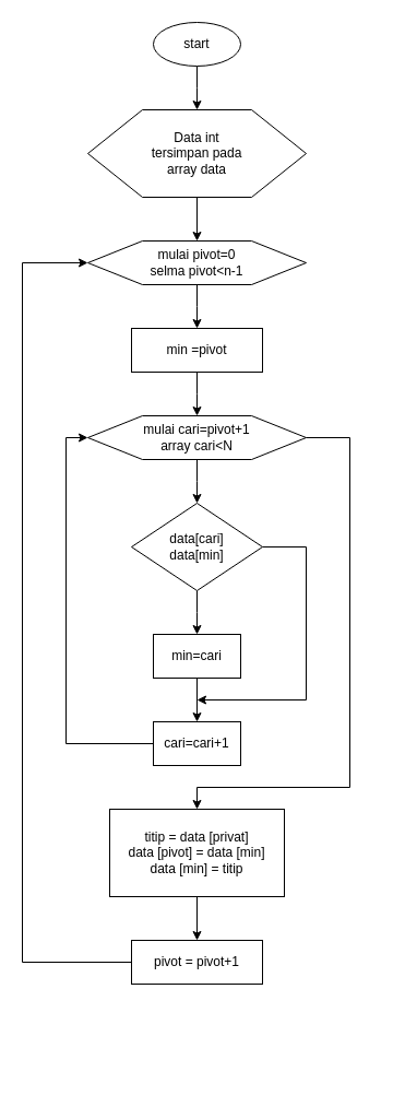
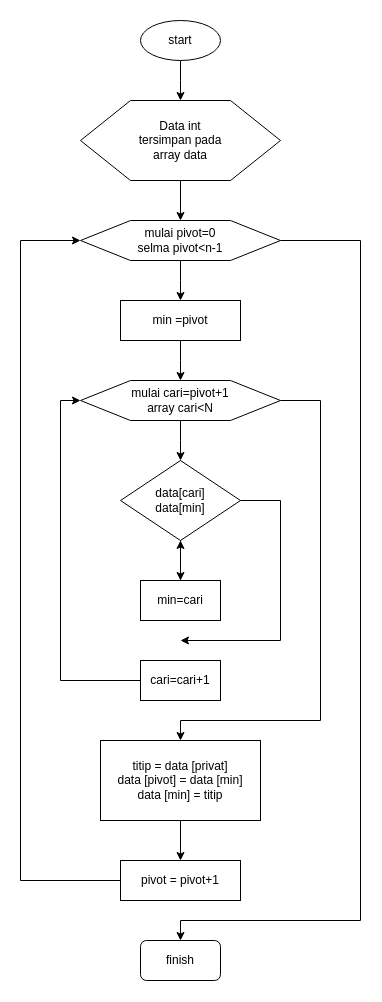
- <mxCell id="17" value="" style="edgeStyle=orthogonalEdgeStyle;rounded=0;orthogonalLoop=1;jettySize=auto;html=1;" edge="1" parent="1" source="18" target="20"><mxGeometry relative="1" as="geometry" /></mxCell>
+ <mxCell id="17" value="" style="edgeStyle=orthogonalEdgeStyle;rounded=0;orthogonalLoop=1;jettySize=auto;html=1;" edge="1" parent="1" source="18" target="16"><mxGeometry relative="1" as="geometry" /></mxCell>
+ <mxCell id="7" value="" style="edgeStyle=orthogonalEdgeStyle;rounded=0;orthogonalLoop=1;jettySize=auto;html=1;entryX=0.5;entryY=0;entryDx=0;entryDy=0;" edge="1" parent="1" source="8" target="25"><mxGeometry relative="1" as="geometry"><mxPoint x="180" y="920" as="targetPoint" /><Array as="points"><mxPoint x="360" y="240" /><mxPoint x="360" y="920" /><mxPoint x="180" y="920" /></Array></mxGeometry></mxCell>
+ <mxCell id="25" value="finish" style="rounded=1;whiteSpace=wrap;html=1;" vertex="1" parent="1"><mxGeometry x="140" y="940" width="80" height="40" as="geometry" /></mxCell>
